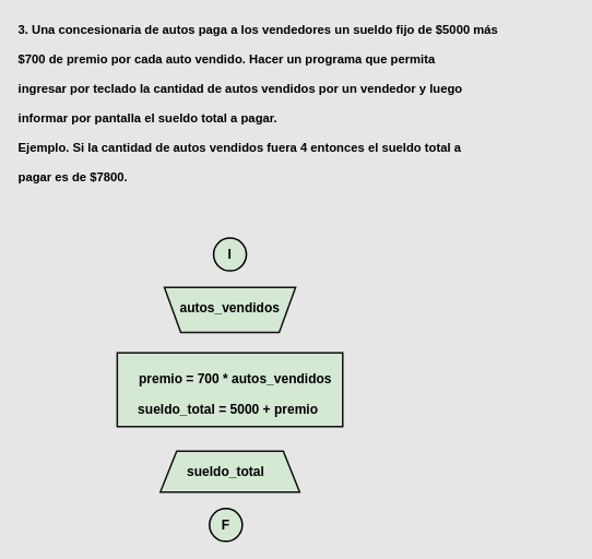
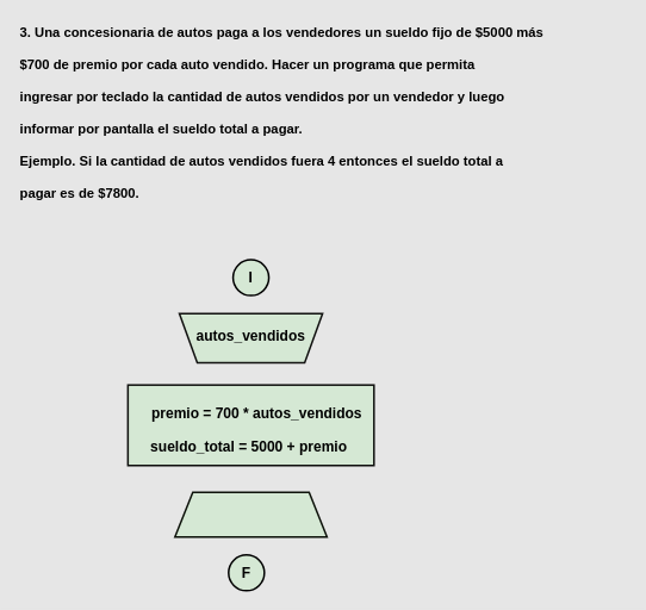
- <mxCell id="12" value="&lt;span style=&quot;font-size: 16px;&quot;&gt;&lt;b&gt;&lt;font color=&quot;#000000&quot;&gt;sueldo_total&lt;/font&gt;&lt;/b&gt;&lt;/span&gt;" style="text;strokeColor=none;align=center;fillColor=none;html=1;verticalAlign=middle;whiteSpace=wrap;rounded=0;" vertex="1" parent="1"><mxGeometry x="220" y="560" width="110" height="30" as="geometry" /></mxCell>
